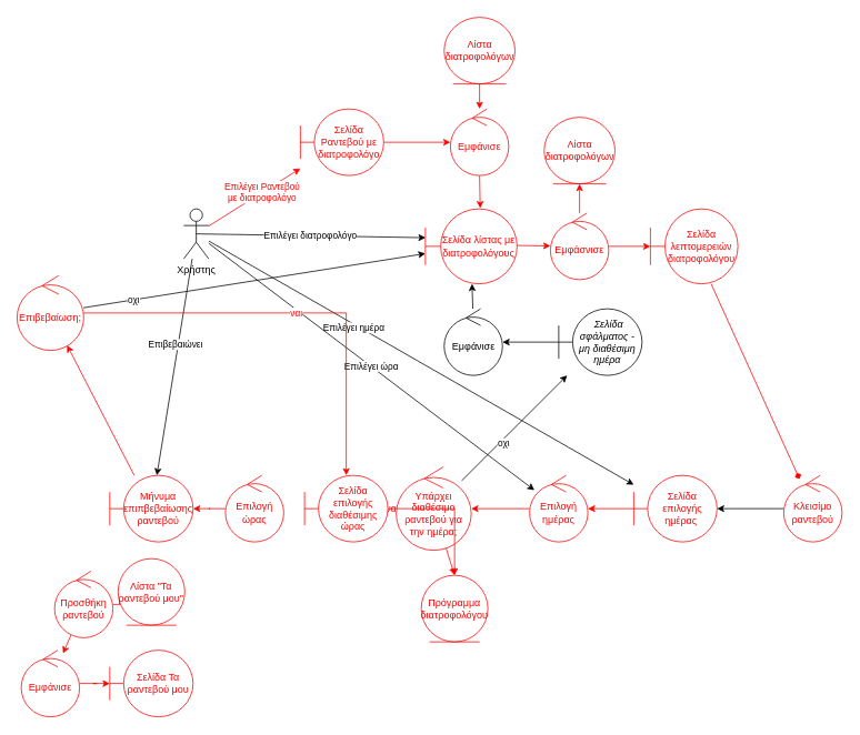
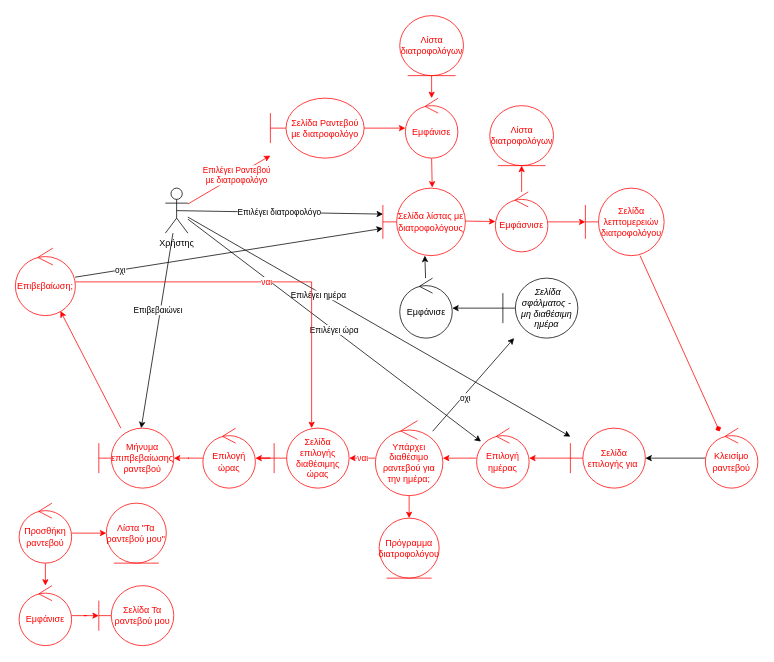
- <mxCell id="13" value="&lt;font color=&quot;#ff0000&quot;&gt;Σελίδα Ραντεβού με διατροφολόγο&lt;/font&gt;" style="shape=umlBoundary;whiteSpace=wrap;html=1;strokeColor=#ff0000;" parent="1" vertex="1"><mxGeometry x="360" y="130" width="100" height="80" as="geometry" /></mxCell>
+ <mxCell id="13" value="&lt;font color=&quot;#ff0000&quot;&gt;Σελίδα Ραντεβού με διατροφολόγο&lt;/font&gt;" style="shape=umlBoundary;whiteSpace=wrap;html=1;strokeColor=#ff0000;" parent="1" vertex="1"><mxGeometry x="360" y="130" width="125" height="80" as="geometry" /></mxCell>
- <mxCell id="35" value="&lt;font color=&quot;#ff0000&quot;&gt;Υπάρχει διαθέσιμο ραντεβού για την ημέρα;&lt;/font&gt;" style="ellipse;shape=umlControl;whiteSpace=wrap;html=1;strokeColor=#FF0000;" parent="1" vertex="1"><mxGeometry x="475" y="560" width="90" height="100" as="geometry" /></mxCell>
+ <mxCell id="35" value="&lt;font color=&quot;#ff0000&quot;&gt;Υπάρχει διαθέσιμο ραντεβού για την ημέρα;&lt;/font&gt;" style="ellipse;shape=umlControl;whiteSpace=wrap;html=1;strokeColor=#FF0000;" parent="1" vertex="1"><mxGeometry x="500" y="560" width="90" height="100" as="geometry" /></mxCell>
- <mxCell id="29" value="&lt;font color=&quot;#ff0000&quot;&gt;Σελίδα επιλογής ημέρας&amp;nbsp;&lt;/font&gt;" style="shape=umlBoundary;whiteSpace=wrap;html=1;strokeColor=#FF0000;" parent="1" vertex="1"><mxGeometry x="760" y="570" width="100" height="80" as="geometry" /></mxCell>
+ <mxCell id="29" value="&lt;font color=&quot;#ff0000&quot;&gt;Σελίδα επιλογής για&amp;nbsp;&lt;/font&gt;" style="shape=umlBoundary;whiteSpace=wrap;html=1;strokeColor=#FF0000;" parent="1" vertex="1"><mxGeometry x="760" y="570" width="100" height="80" as="geometry" /></mxCell>
- <mxCell id="41" value="" style="edgeStyle=orthogonalEdgeStyle;rounded=0;orthogonalLoop=1;jettySize=auto;html=1;strokeColor=#FF0000;" parent="1" source="42" target="36" edge="1"><mxGeometry relative="1" as="geometry" /></mxCell>
+ <mxCell id="41" value="" style="edgeStyle=orthogonalEdgeStyle;rounded=0;orthogonalLoop=1;jettySize=auto;html=1;strokeColor=#FF0000;" parent="1" source="42" target="44" edge="1"><mxGeometry relative="1" as="geometry" /></mxCell>
- <mxCell id="53" value="&lt;font color=&quot;#ff0000&quot;&gt;Προσθήκη ραντεβού&lt;/font&gt;" style="ellipse;shape=umlControl;whiteSpace=wrap;html=1;strokeColor=#FF0000;" parent="1" vertex="1"><mxGeometry x="65" y="685" width="70" height="80" as="geometry" /></mxCell>
+ <mxCell id="53" value="&lt;font color=&quot;#ff0000&quot;&gt;Προσθήκη ραντεβού&lt;/font&gt;" style="ellipse;shape=umlControl;whiteSpace=wrap;html=1;strokeColor=#FF0000;" parent="1" vertex="1"><mxGeometry x="25" y="670" width="70" height="80" as="geometry" /></mxCell>
